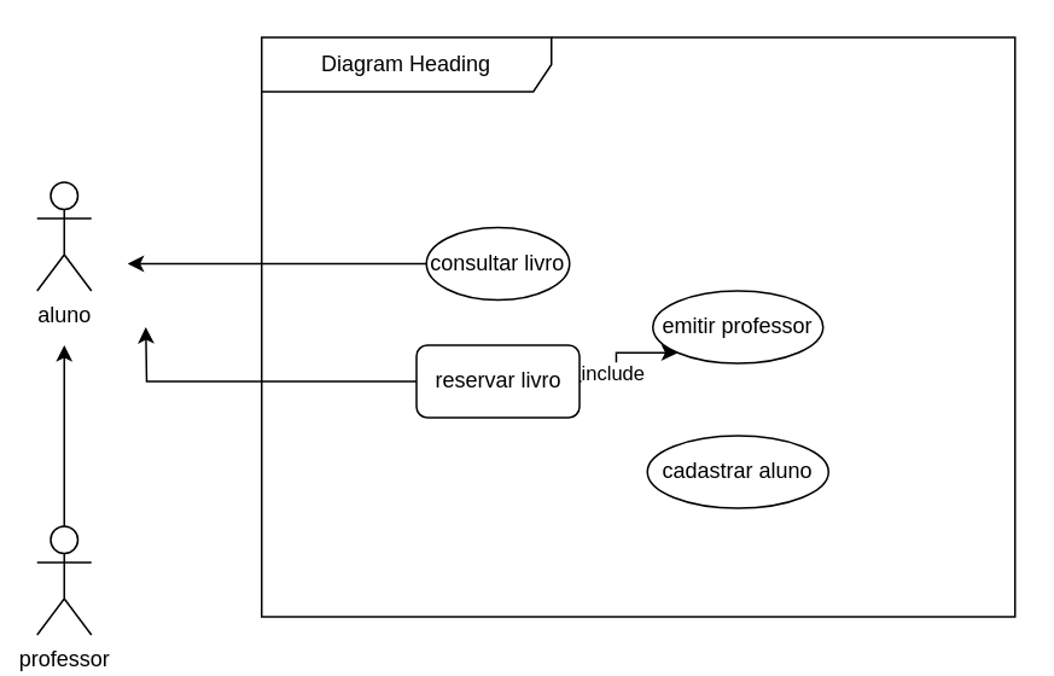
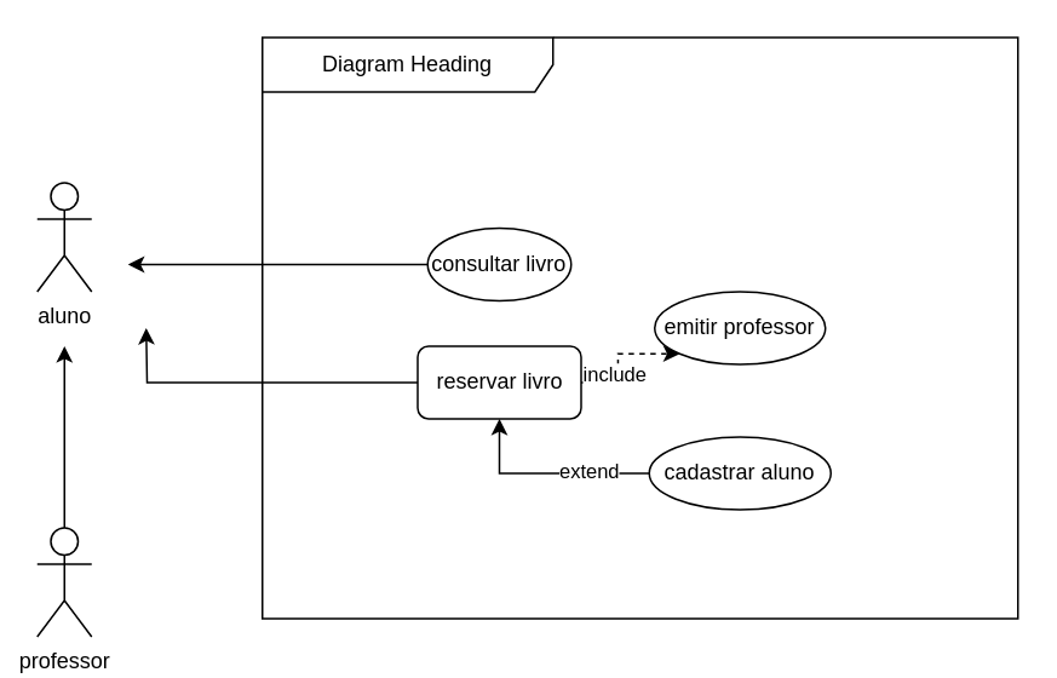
- <mxCell id="6" style="edgeStyle=orthogonalEdgeStyle;rounded=0;orthogonalLoop=1;jettySize=auto;html=1;entryX=0;entryY=1;entryDx=0;entryDy=0;" edge="1" parent="2" source="8" target="9"><mxGeometry relative="1" as="geometry" /></mxCell>
+ <mxCell id="6" style="edgeStyle=orthogonalEdgeStyle;rounded=0;orthogonalLoop=1;jettySize=auto;html=1;entryX=0;entryY=1;entryDx=0;entryDy=0;dashed=1;" edge="1" parent="2" source="8" target="9"><mxGeometry relative="1" as="geometry" /></mxCell>
+ <mxCell id="10" style="edgeStyle=orthogonalEdgeStyle;rounded=0;orthogonalLoop=1;jettySize=auto;html=1;" edge="1" parent="2" source="12" target="8"><mxGeometry relative="1" as="geometry" /></mxCell>
+ <mxCell id="11" value="extend" style="edgeLabel;html=1;align=center;verticalAlign=middle;resizable=0;points=[];" vertex="1" connectable="0" parent="10"><mxGeometry x="-0.392" y="-2" relative="1" as="geometry"><mxPoint as="offset" /></mxGeometry></mxCell>
